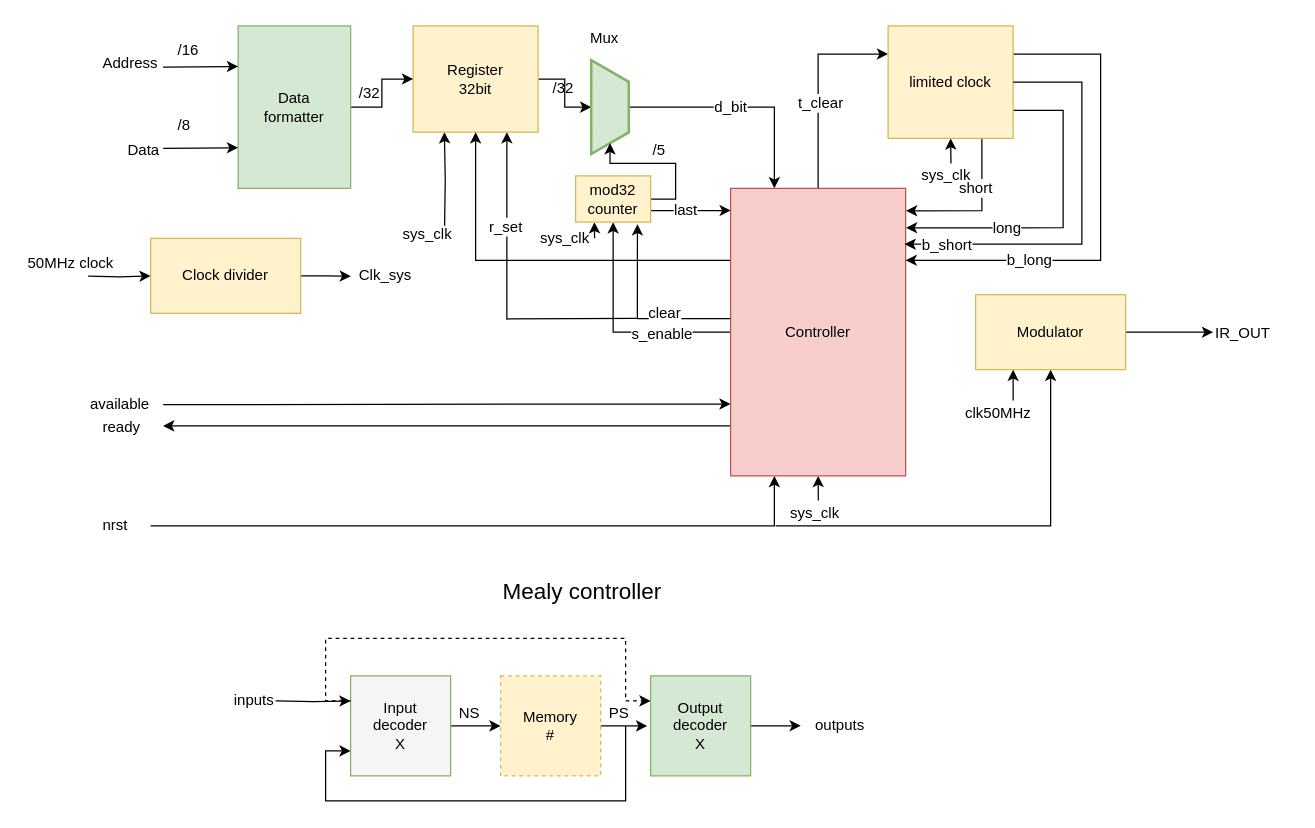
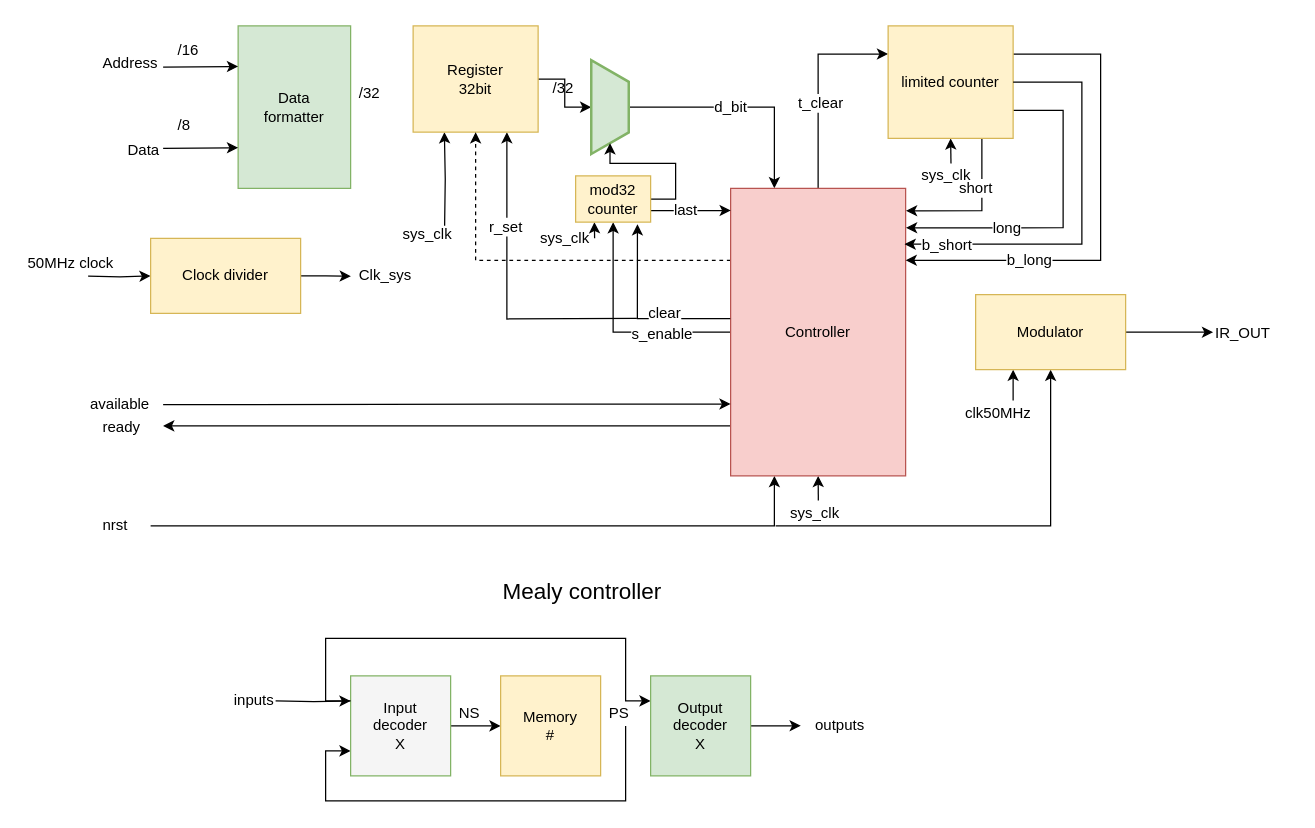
- <mxCell id="19" value="Mux" style="text;html=1;resizable=0;points=[];autosize=1;align=left;verticalAlign=top;spacingTop=-4;" parent="1" vertex="1"><mxGeometry x="470" y="20" width="40" height="20" as="geometry" /></mxCell>
- <mxCell id="57" value="limited clock" style="rounded=0;whiteSpace=wrap;html=1;fillColor=#fff2cc;strokeColor=#d6b656;" parent="1" vertex="1"><mxGeometry x="710" y="20" width="100" height="90" as="geometry" /></mxCell>
+ <mxCell id="57" value="limited counter" style="rounded=0;whiteSpace=wrap;html=1;fillColor=#fff2cc;strokeColor=#d6b656;" parent="1" vertex="1"><mxGeometry x="710" y="20" width="100" height="90" as="geometry" /></mxCell>
- <mxCell id="7" style="edgeStyle=orthogonalEdgeStyle;rounded=0;orthogonalLoop=1;jettySize=auto;html=1;exitX=1;exitY=0.5;exitDx=0;exitDy=0;entryX=0;entryY=0.5;entryDx=0;entryDy=0;" parent="1" source="8" target="6" edge="1"><mxGeometry relative="1" as="geometry" /></mxCell>
- <mxCell id="61" value="/5" style="text;html=1;resizable=0;points=[];autosize=1;align=left;verticalAlign=top;spacingTop=-4;" parent="1" vertex="1"><mxGeometry x="520" y="110" width="30" height="20" as="geometry" /></mxCell>
- <mxCell id="21" style="edgeStyle=orthogonalEdgeStyle;rounded=0;orthogonalLoop=1;jettySize=auto;html=1;exitX=0;exitY=0.25;exitDx=0;exitDy=0;entryX=0.5;entryY=1;entryDx=0;entryDy=0;" parent="1" source="29" target="6" edge="1"><mxGeometry relative="1" as="geometry" /></mxCell>
+ <mxCell id="21" style="edgeStyle=orthogonalEdgeStyle;rounded=0;orthogonalLoop=1;jettySize=auto;html=1;exitX=0;exitY=0.25;exitDx=0;exitDy=0;entryX=0.5;entryY=1;entryDx=0;entryDy=0;dashed=1;" parent="1" source="29" target="6" edge="1"><mxGeometry relative="1" as="geometry" /></mxCell>
- <mxCell id="73" style="edgeStyle=orthogonalEdgeStyle;rounded=0;orthogonalLoop=1;jettySize=auto;html=1;exitX=0;exitY=0.25;exitDx=0;exitDy=0;entryX=0;entryY=0.25;entryDx=0;entryDy=0;dashed=1;" parent="1" source="70" target="75" edge="1"><mxGeometry relative="1" as="geometry"><Array as="points"><mxPoint x="260" y="560" /><mxPoint x="260" y="510" /><mxPoint x="500" y="510" /><mxPoint x="500" y="560" /></Array></mxGeometry></mxCell>
+ <mxCell id="73" style="edgeStyle=orthogonalEdgeStyle;rounded=0;orthogonalLoop=1;jettySize=auto;html=1;exitX=0;exitY=0.25;exitDx=0;exitDy=0;entryX=0;entryY=0.25;entryDx=0;entryDy=0;" parent="1" source="70" target="75" edge="1"><mxGeometry relative="1" as="geometry"><Array as="points"><mxPoint x="260" y="560" /><mxPoint x="260" y="510" /><mxPoint x="500" y="510" /><mxPoint x="500" y="560" /></Array></mxGeometry></mxCell>
- <mxCell id="72" value="Memory&lt;br&gt;#" style="whiteSpace=wrap;html=1;aspect=fixed;fillColor=#fff2cc;strokeColor=#d6b656;dashed=1;" parent="1" vertex="1"><mxGeometry x="400" y="540" width="80" height="80" as="geometry" /></mxCell>
+ <mxCell id="72" value="Memory&lt;br&gt;#" style="whiteSpace=wrap;html=1;aspect=fixed;fillColor=#fff2cc;strokeColor=#d6b656;" parent="1" vertex="1"><mxGeometry x="400" y="540" width="80" height="80" as="geometry" /></mxCell>
- <mxCell id="71" style="edgeStyle=orthogonalEdgeStyle;rounded=0;orthogonalLoop=1;jettySize=auto;html=1;exitX=1;exitY=0.5;exitDx=0;exitDy=0;entryX=-0.034;entryY=0.505;entryDx=0;entryDy=0;entryPerimeter=0;" parent="1" source="72" target="75" edge="1"><mxGeometry relative="1" as="geometry" /></mxCell>
